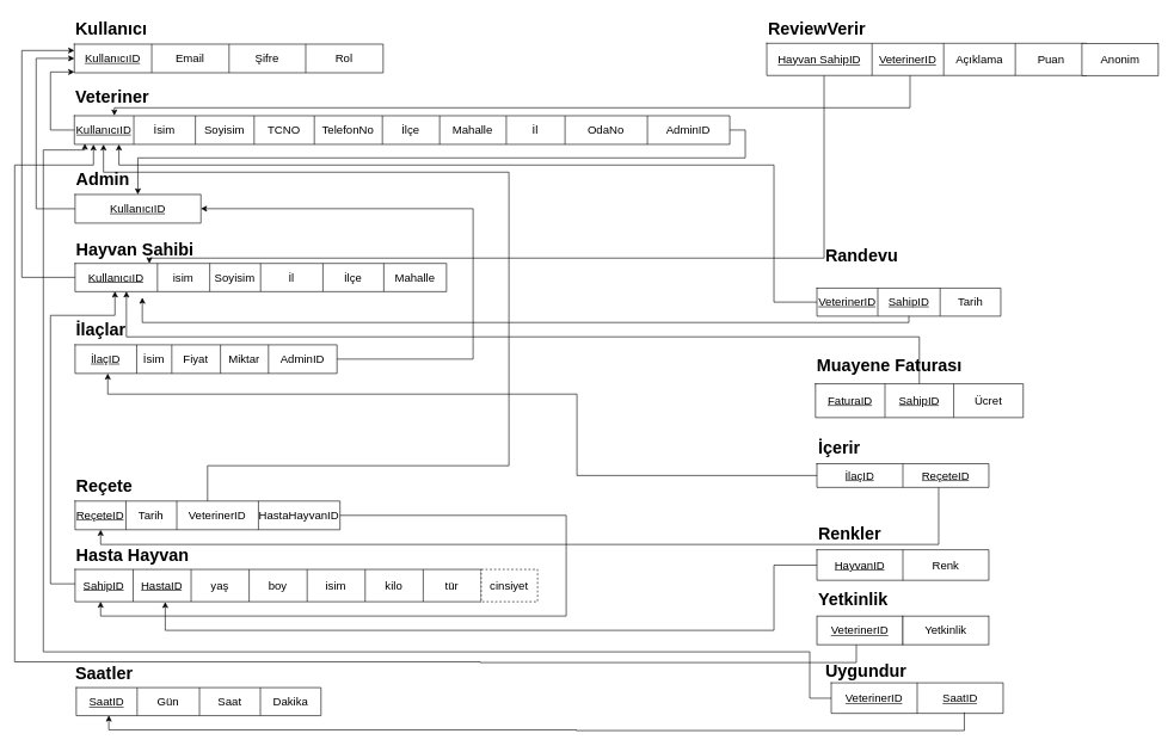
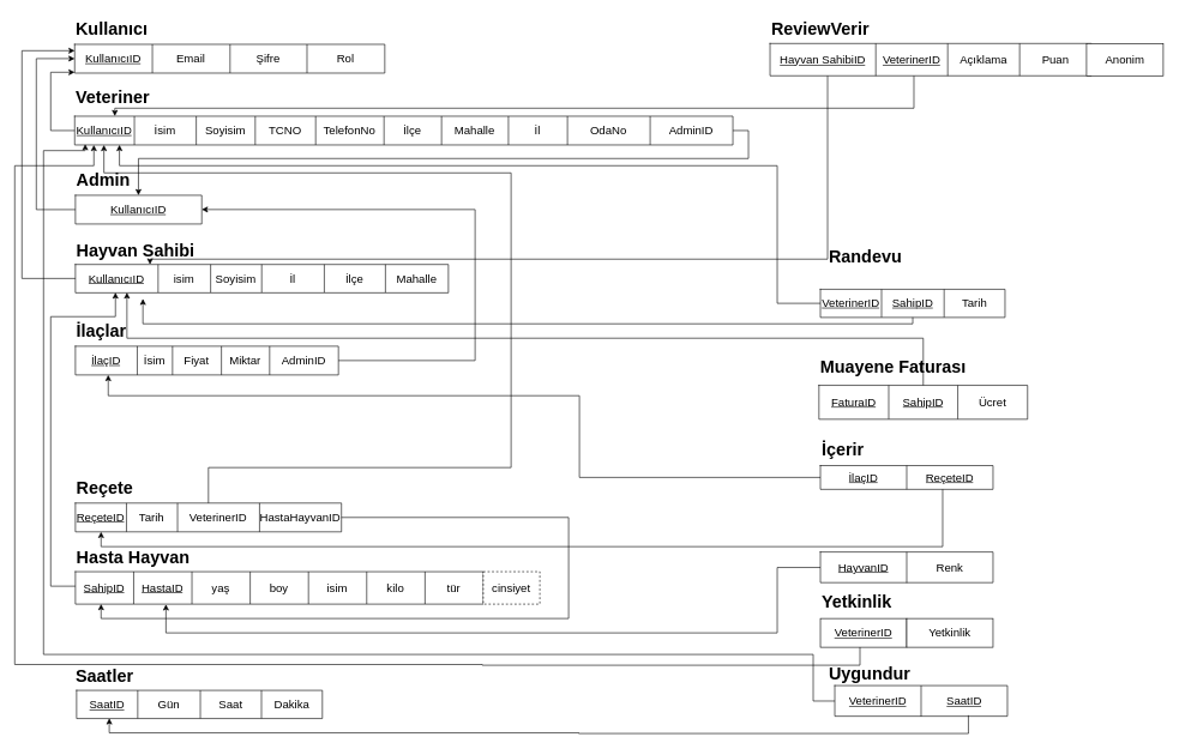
- <mxCell id="36" value="&lt;font style=&quot;font-size: 16px;&quot;&gt;&lt;u&gt;Hayvan SahipID&lt;/u&gt;&lt;br&gt;&lt;/font&gt;" style="shape=partialRectangle;html=1;whiteSpace=wrap;connectable=0;strokeColor=inherit;overflow=hidden;fillColor=none;top=0;left=0;bottom=0;right=0;pointerEvents=1;fontSize=16;" parent="35" vertex="1"><mxGeometry width="147" height="45" as="geometry"><mxRectangle width="147" height="45" as="alternateBounds" /></mxGeometry></mxCell>
+ <mxCell id="36" value="&lt;font style=&quot;font-size: 16px;&quot;&gt;&lt;u&gt;Hayvan SahibiID&lt;/u&gt;&lt;br&gt;&lt;/font&gt;" style="shape=partialRectangle;html=1;whiteSpace=wrap;connectable=0;strokeColor=inherit;overflow=hidden;fillColor=none;top=0;left=0;bottom=0;right=0;pointerEvents=1;fontSize=16;" parent="35" vertex="1"><mxGeometry width="147" height="45" as="geometry"><mxRectangle width="147" height="45" as="alternateBounds" /></mxGeometry></mxCell>
- <mxCell id="100" value="Renkler" style="text;strokeColor=none;fillColor=none;html=1;fontSize=24;fontStyle=1;verticalAlign=middle;align=left;" parent="1" vertex="1"><mxGeometry x="1140" y="724.14" width="100" height="43.32" as="geometry" /></mxCell>
